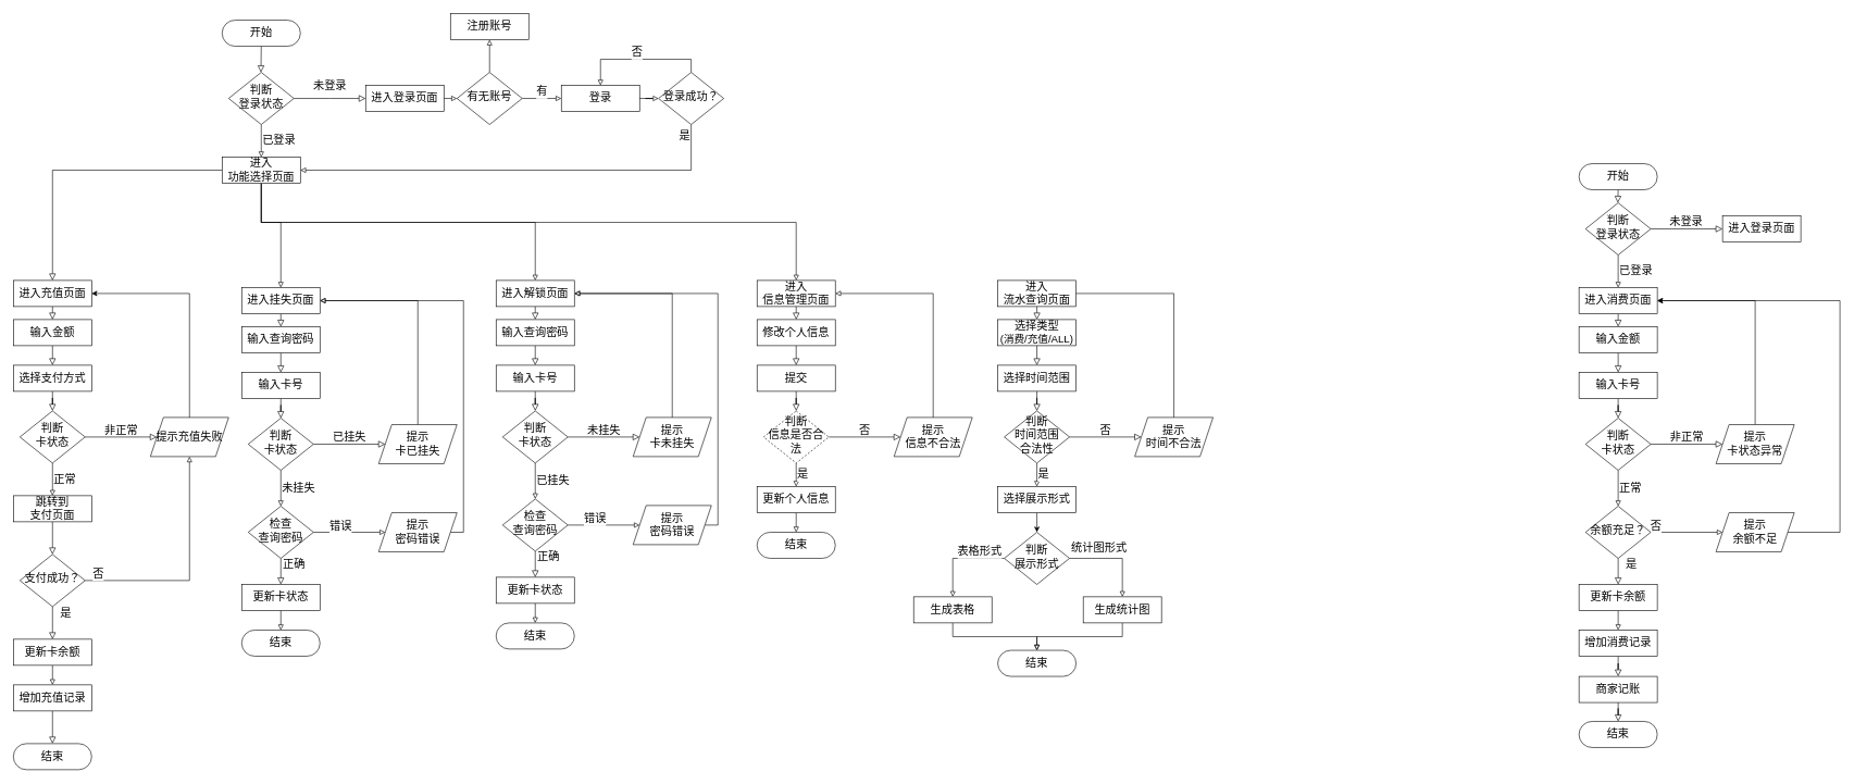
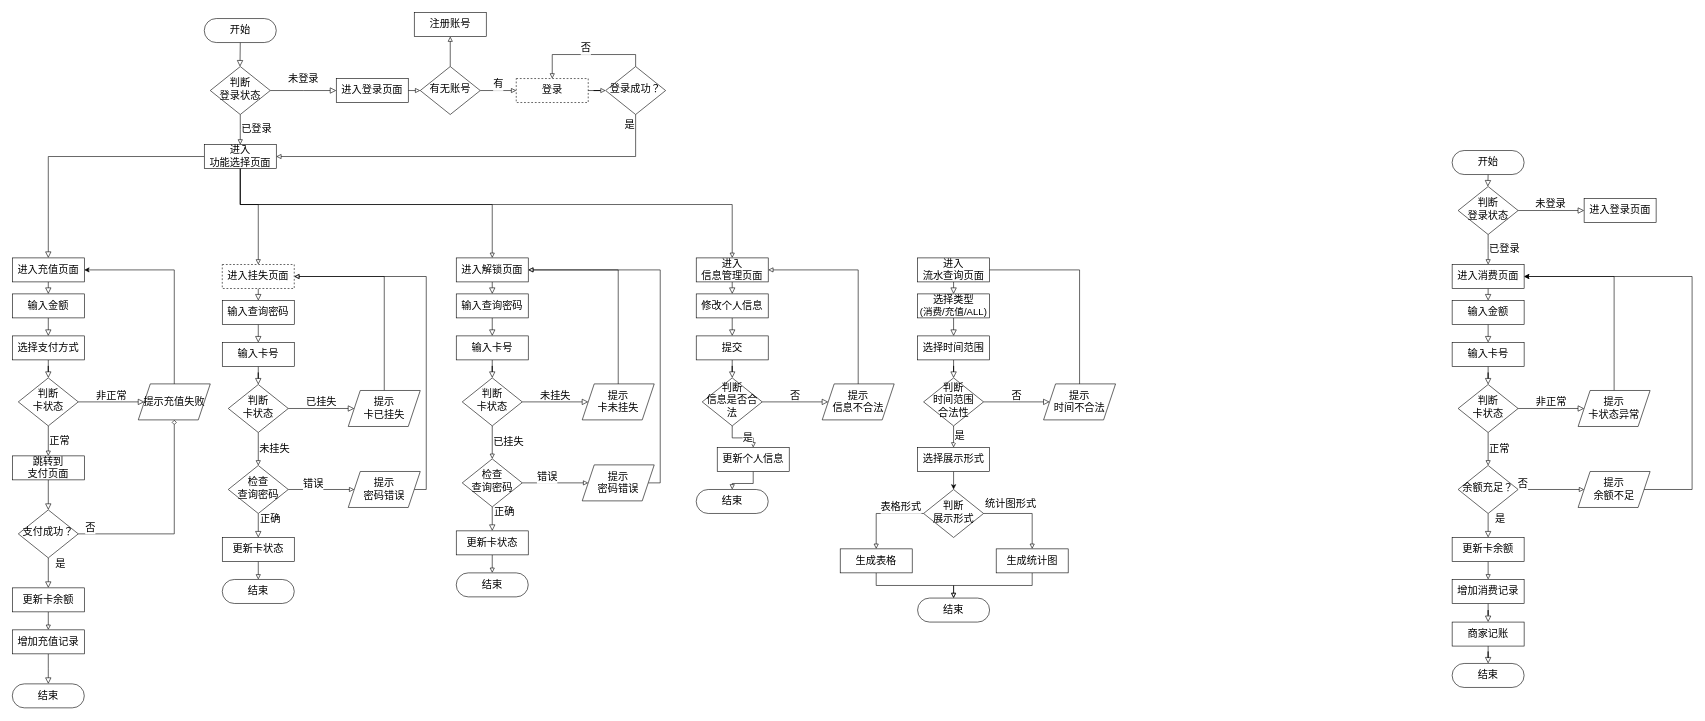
- <mxCell id="87" value="登录" style="rounded=0;whiteSpace=wrap;html=1;fontSize=17;glass=0;strokeWidth=1;shadow=0;" vertex="1" parent="1"><mxGeometry x="860" y="130" width="120" height="40" as="geometry" /></mxCell>
+ <mxCell id="87" value="登录" style="rounded=0;whiteSpace=wrap;html=1;fontSize=17;glass=0;strokeWidth=1;shadow=0;dashed=1;" vertex="1" parent="1"><mxGeometry x="860" y="130" width="120" height="40" as="geometry" /></mxCell>
- <mxCell id="61" value="进入挂失页面" style="rounded=0;whiteSpace=wrap;html=1;fontSize=17;glass=0;strokeWidth=1;shadow=0;" vertex="1" parent="1"><mxGeometry x="370" y="440" width="120" height="40" as="geometry" /></mxCell>
+ <mxCell id="61" value="进入挂失页面" style="rounded=0;whiteSpace=wrap;html=1;fontSize=17;glass=0;strokeWidth=1;shadow=0;dashed=1;" vertex="1" parent="1"><mxGeometry x="370" y="440" width="120" height="40" as="geometry" /></mxCell>
- <mxCell id="115" value="判断&lt;div&gt;信息是否合法&lt;/div&gt;" style="rhombus;whiteSpace=wrap;html=1;shadow=0;fontFamily=Helvetica;fontSize=17;align=center;strokeWidth=1;spacing=6;spacingTop=-4;dashed=1;" vertex="1" parent="1"><mxGeometry x="1170" y="629" width="100" height="80" as="geometry" /></mxCell>
+ <mxCell id="115" value="判断&lt;div&gt;信息是否合法&lt;/div&gt;" style="rhombus;whiteSpace=wrap;html=1;shadow=0;fontFamily=Helvetica;fontSize=17;align=center;strokeWidth=1;spacing=6;spacingTop=-4;" vertex="1" parent="1"><mxGeometry x="1170" y="629" width="100" height="80" as="geometry" /></mxCell>
- <mxCell id="8" value="否" style="edgeStyle=orthogonalEdgeStyle;rounded=0;orthogonalLoop=1;jettySize=auto;html=1;exitX=1;exitY=0.5;exitDx=0;exitDy=0;entryX=0.5;entryY=1;entryDx=0;entryDy=0;labelPosition=left;verticalLabelPosition=middle;align=right;verticalAlign=middle;fontSize=17;endArrow=block;endFill=0;" edge="1" parent="1" source="9" target="23"><mxGeometry x="-0.829" y="10" relative="1" as="geometry"><mxPoint x="280" y="689" as="targetPoint" /><mxPoint as="offset" /></mxGeometry></mxCell>
+ <mxCell id="8" value="否" style="edgeStyle=orthogonalEdgeStyle;rounded=0;orthogonalLoop=1;jettySize=auto;html=1;exitX=1;exitY=0.5;exitDx=0;exitDy=0;entryX=0.5;entryY=1;entryDx=0;entryDy=0;labelPosition=left;verticalLabelPosition=middle;align=right;verticalAlign=middle;fontSize=17;endArrow=diamond;endFill=0;" edge="1" parent="1" source="9" target="23"><mxGeometry x="-0.829" y="10" relative="1" as="geometry"><mxPoint x="280" y="689" as="targetPoint" /><mxPoint as="offset" /></mxGeometry></mxCell>
- <mxCell id="117" value="更新个人信息" style="rounded=0;whiteSpace=wrap;html=1;fontSize=17;glass=0;strokeWidth=1;shadow=0;" vertex="1" parent="1"><mxGeometry x="1160" y="745" width="120" height="40" as="geometry" /></mxCell>
+ <mxCell id="117" value="更新个人信息" style="rounded=0;whiteSpace=wrap;html=1;fontSize=17;glass=0;strokeWidth=1;shadow=0;" vertex="1" parent="1"><mxGeometry x="1195" y="745" width="120" height="40" as="geometry" /></mxCell>
